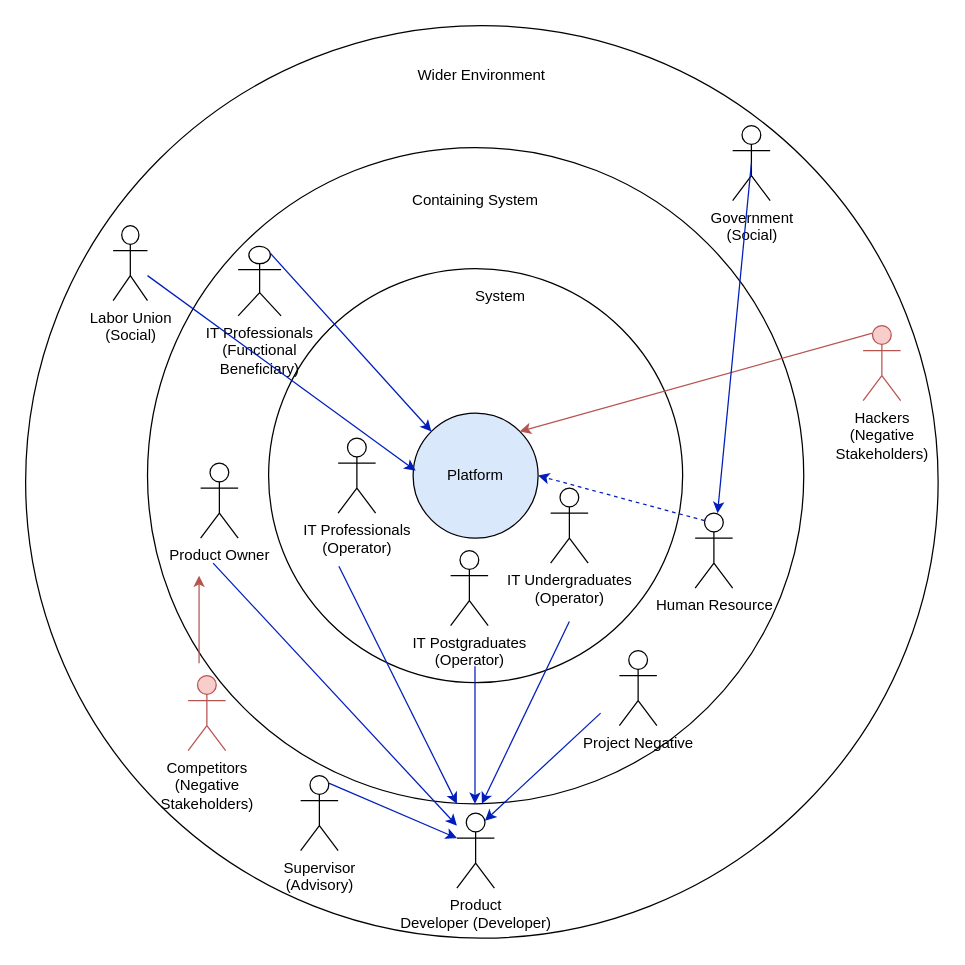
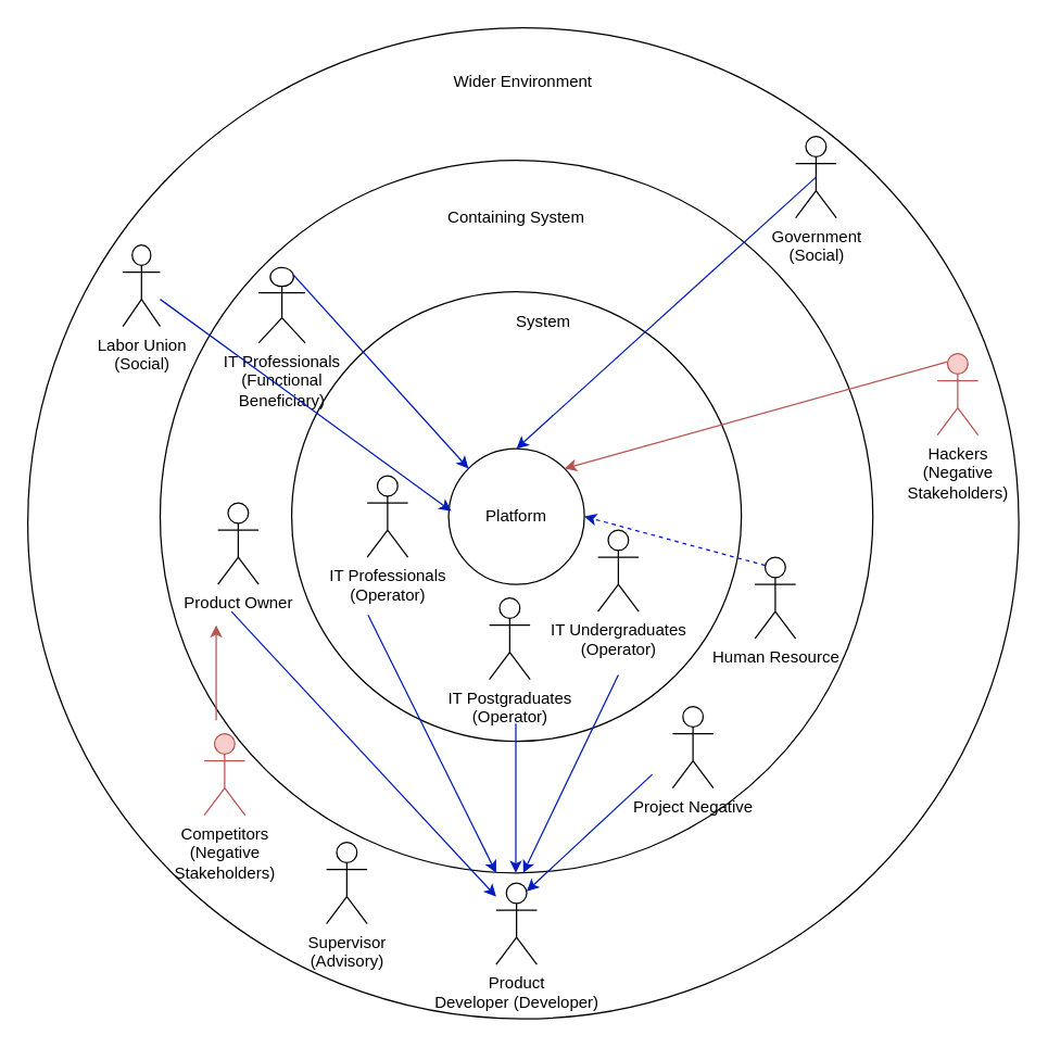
- <mxCell id="32" value="" style="endArrow=classic;html=1;rounded=0;exitX=0.5;exitY=0.5;exitDx=0;exitDy=0;exitPerimeter=0;fillColor=#0050ef;strokeColor=#001DBC;" edge="1" parent="1" source="21" target="12"><mxGeometry width="50" height="50" relative="1" as="geometry"><mxPoint x="243" y="212" as="sourcePoint" /><mxPoint x="372" y="355" as="targetPoint" /></mxGeometry></mxCell>
+ <mxCell id="32" value="" style="endArrow=classic;html=1;rounded=0;exitX=0.5;exitY=0.5;exitDx=0;exitDy=0;exitPerimeter=0;entryX=0.5;entryY=0;entryDx=0;entryDy=0;fillColor=#0050ef;strokeColor=#001DBC;" edge="1" parent="1" source="21" target="5"><mxGeometry width="50" height="50" relative="1" as="geometry"><mxPoint x="243" y="212" as="sourcePoint" /><mxPoint x="372" y="355" as="targetPoint" /></mxGeometry></mxCell>
- <mxCell id="5" value="Platform" style="ellipse;whiteSpace=wrap;html=1;aspect=fixed;fillColor=#dae8fc;" parent="1" vertex="1"><mxGeometry x="329.99" y="330" width="100" height="100" as="geometry" /></mxCell>
+ <mxCell id="5" value="Platform" style="ellipse;whiteSpace=wrap;html=1;aspect=fixed;" parent="1" vertex="1"><mxGeometry x="329.99" y="330" width="100" height="100" as="geometry" /></mxCell>
- <mxCell id="24" value="" style="endArrow=classic;html=1;rounded=0;exitX=0.75;exitY=0.1;exitDx=0;exitDy=0;exitPerimeter=0;entryX=0;entryY=0.333;entryDx=0;entryDy=0;entryPerimeter=0;fillColor=#0050ef;strokeColor=#001DBC;" parent="1" source="11" target="16" edge="1"><mxGeometry width="50" height="50" relative="1" as="geometry"><mxPoint x="350" y="580" as="sourcePoint" /><mxPoint x="400" y="530" as="targetPoint" /></mxGeometry></mxCell>
